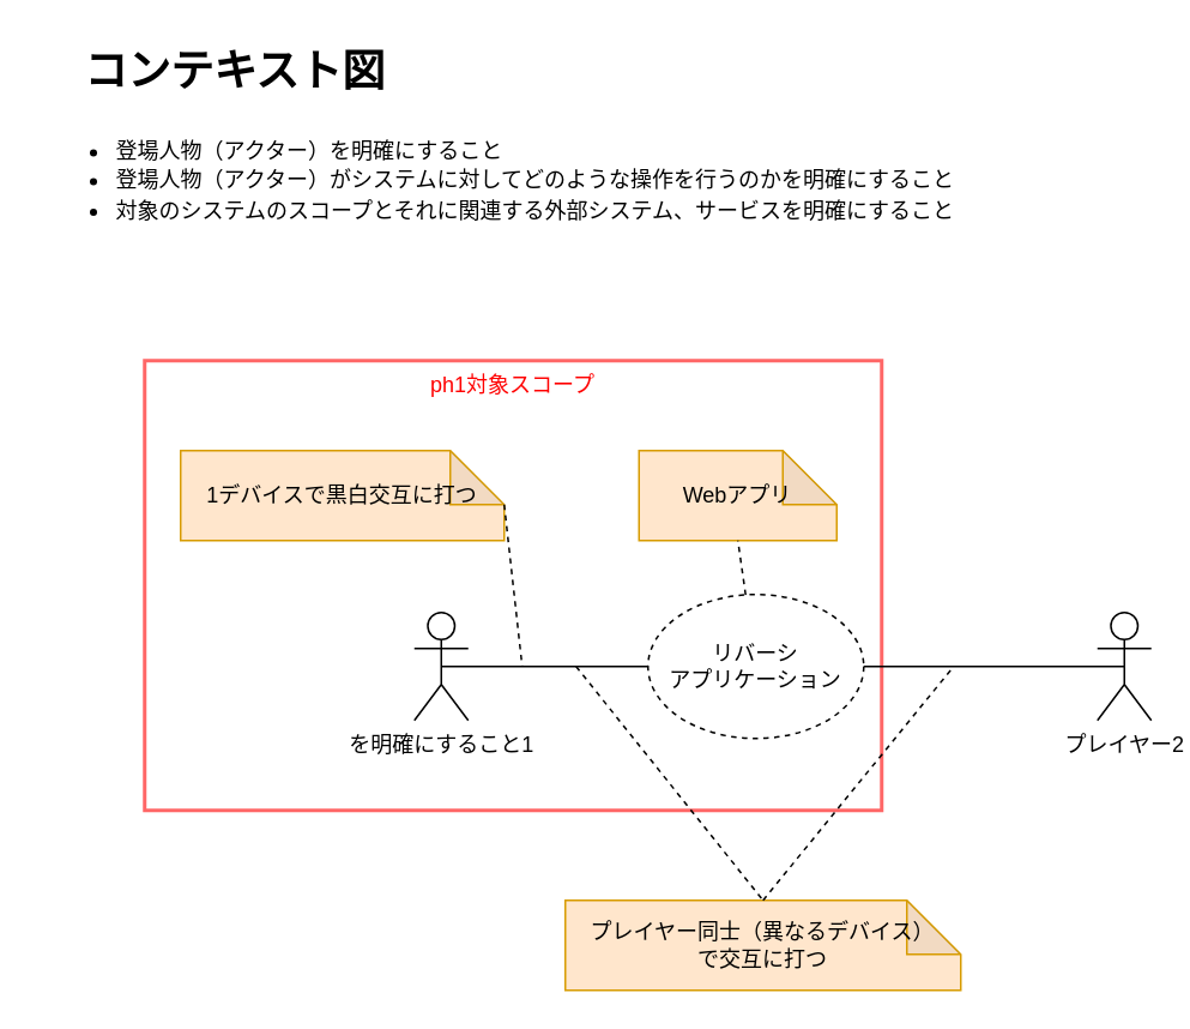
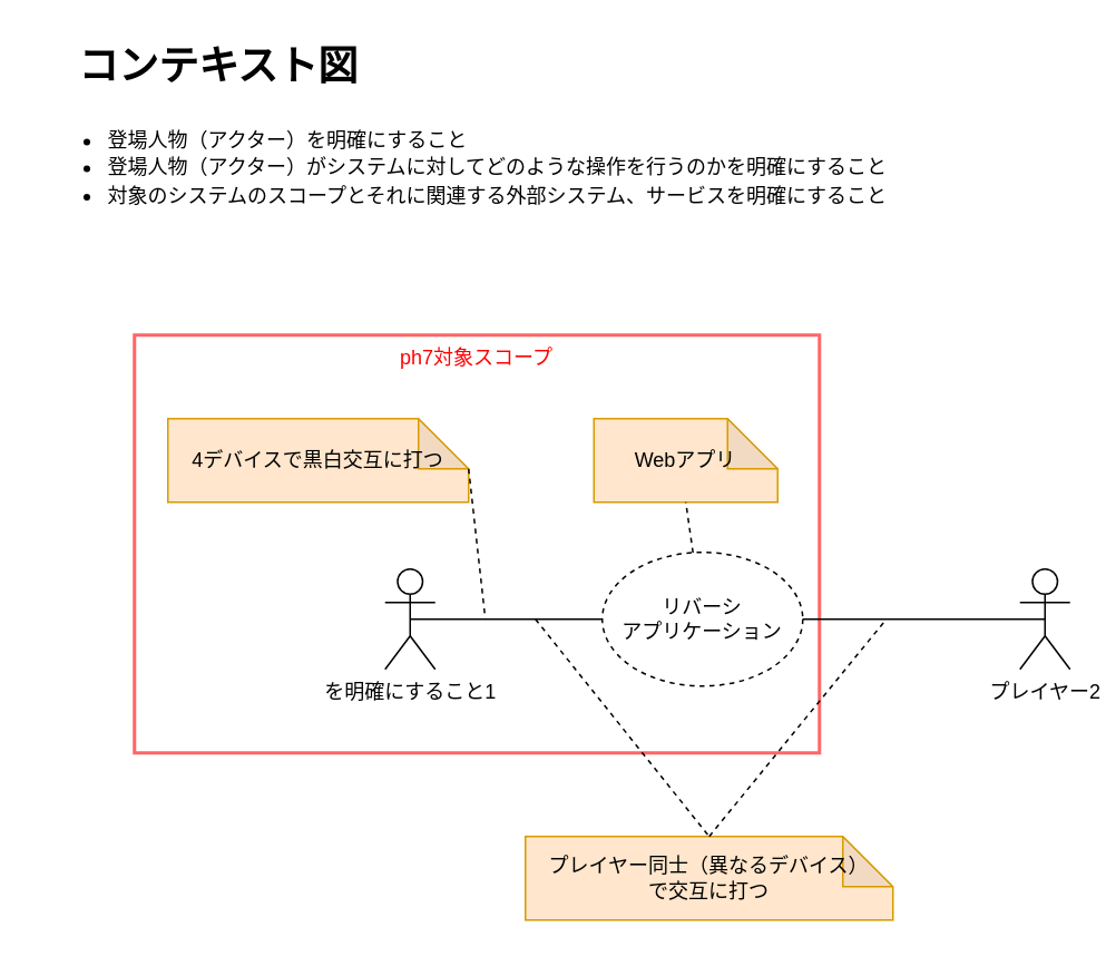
- <mxCell id="2" value="&lt;font color=&quot;#ff0000&quot;&gt;ph1対象スコープ&lt;/font&gt;" style="rounded=0;whiteSpace=wrap;html=1;fontSize=12;fillColor=none;strokeColor=#FF6666;strokeWidth=2;verticalAlign=top;" vertex="1" parent="1"><mxGeometry x="80" y="200" width="410" height="250" as="geometry" /></mxCell>
+ <mxCell id="2" value="&lt;font color=&quot;#ff0000&quot;&gt;ph7対象スコープ&lt;/font&gt;" style="rounded=0;whiteSpace=wrap;html=1;fontSize=12;fillColor=none;strokeColor=#FF6666;strokeWidth=2;verticalAlign=top;" vertex="1" parent="1"><mxGeometry x="80" y="200" width="410" height="250" as="geometry" /></mxCell>
- <mxCell id="8" value="1デバイスで黒白交互に打つ" style="shape=note;whiteSpace=wrap;html=1;backgroundOutline=1;darkOpacity=0.05;fillColor=#ffe6cc;strokeColor=#d79b00;" parent="1" vertex="1"><mxGeometry x="100" y="250" width="180" height="50" as="geometry" /></mxCell>
+ <mxCell id="8" value="4デバイスで黒白交互に打つ" style="shape=note;whiteSpace=wrap;html=1;backgroundOutline=1;darkOpacity=0.05;fillColor=#ffe6cc;strokeColor=#d79b00;" parent="1" vertex="1"><mxGeometry x="100" y="250" width="180" height="50" as="geometry" /></mxCell>
